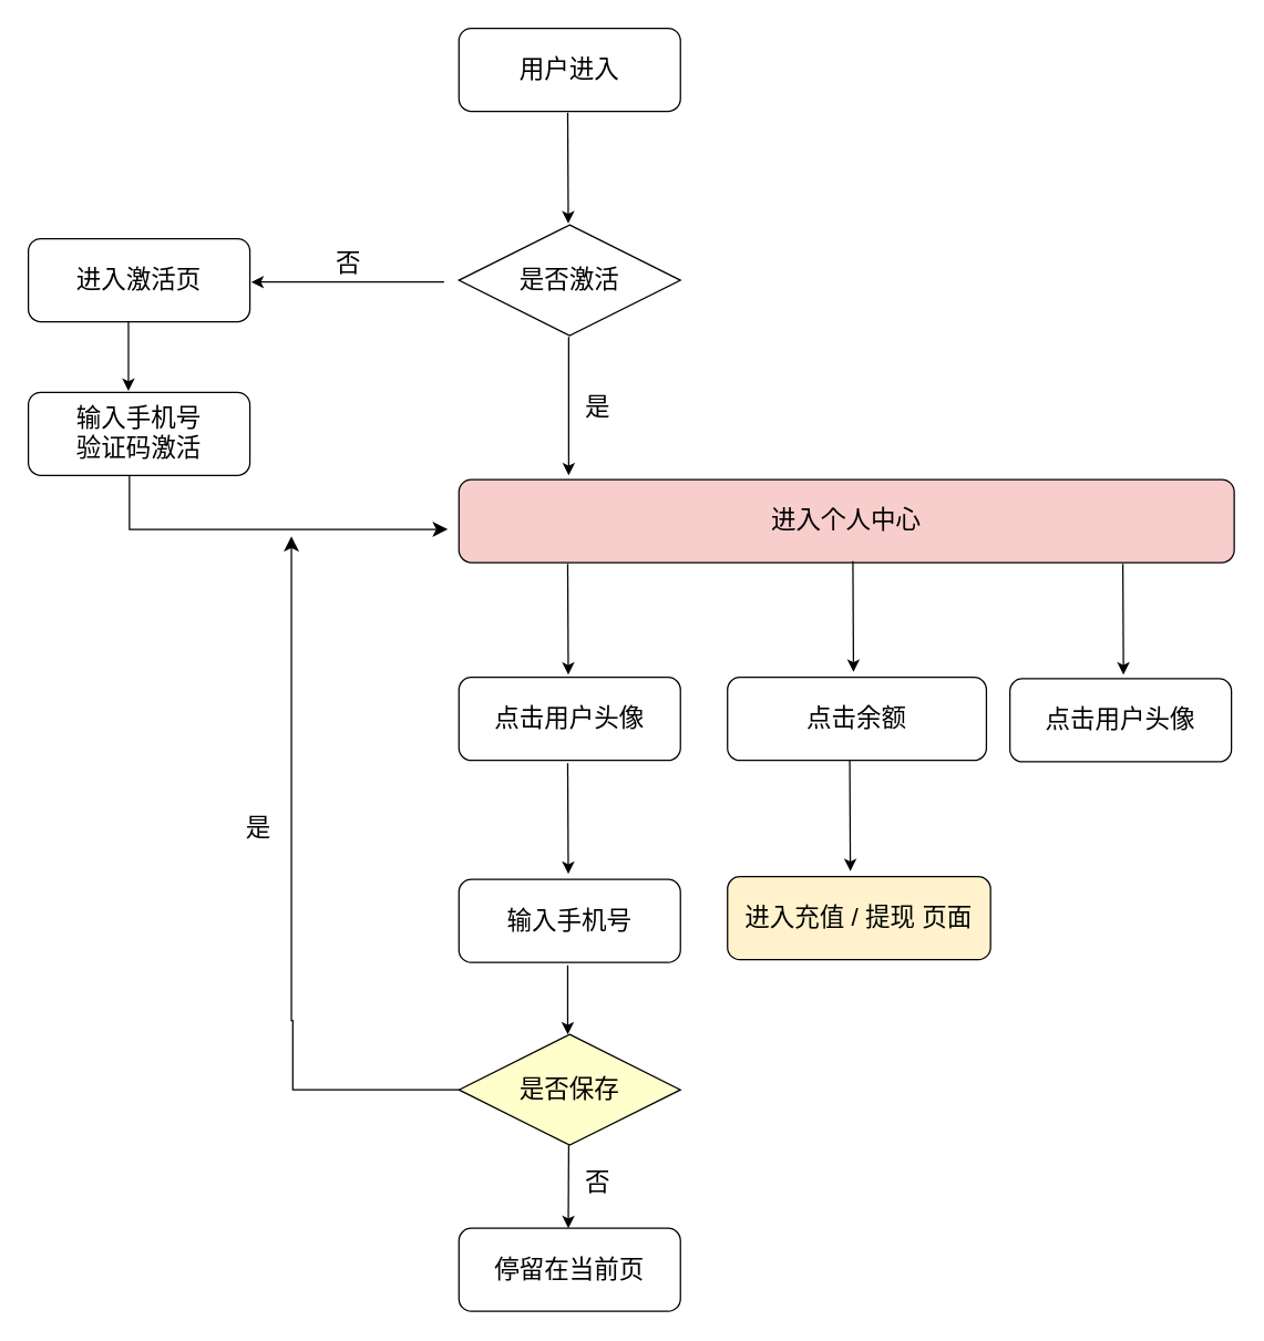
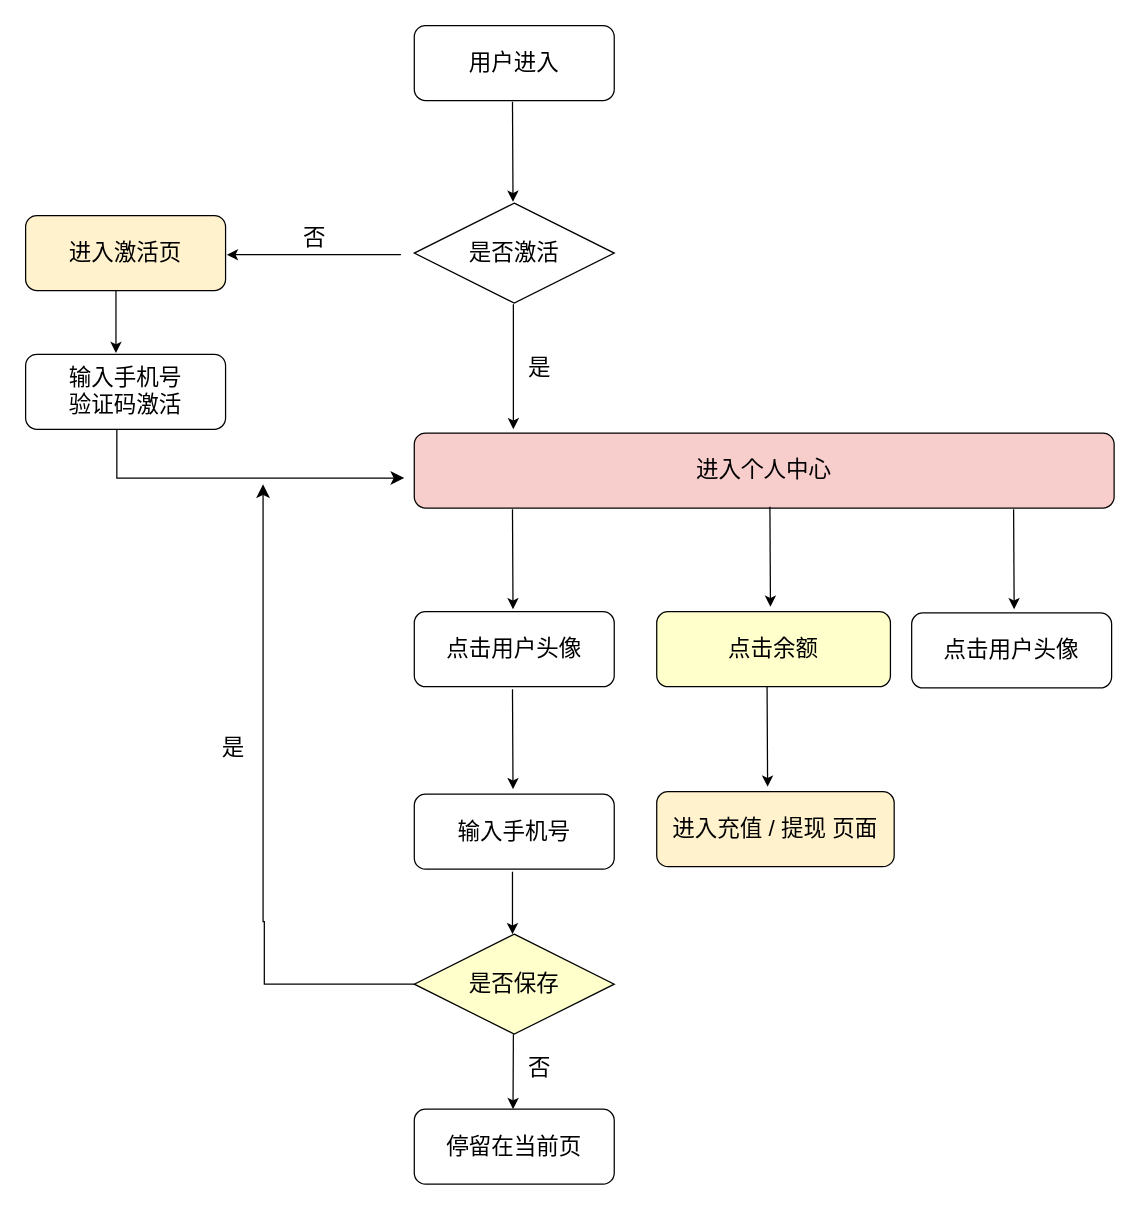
- <mxCell id="9" value="&lt;font style=&quot;font-size: 18px;&quot;&gt;进入激活页&lt;/font&gt;" style="rounded=1;whiteSpace=wrap;html=1;" vertex="1" parent="1"><mxGeometry x="20" y="172" width="160" height="60" as="geometry" /></mxCell>
+ <mxCell id="9" value="&lt;font style=&quot;font-size: 18px;&quot;&gt;进入激活页&lt;/font&gt;" style="rounded=1;whiteSpace=wrap;html=1;fillColor=#fff2cc;" vertex="1" parent="1"><mxGeometry x="20" y="172" width="160" height="60" as="geometry" /></mxCell>
- <mxCell id="26" value="&lt;font style=&quot;font-size: 18px;&quot;&gt;点击余额&lt;/font&gt;" style="rounded=1;whiteSpace=wrap;html=1;" vertex="1" parent="1"><mxGeometry x="525" y="489" width="187" height="60" as="geometry" /></mxCell>
+ <mxCell id="26" value="&lt;font style=&quot;font-size: 18px;&quot;&gt;点击余额&lt;/font&gt;" style="rounded=1;whiteSpace=wrap;html=1;fillColor=#ffffcc;" vertex="1" parent="1"><mxGeometry x="525" y="489" width="187" height="60" as="geometry" /></mxCell>
